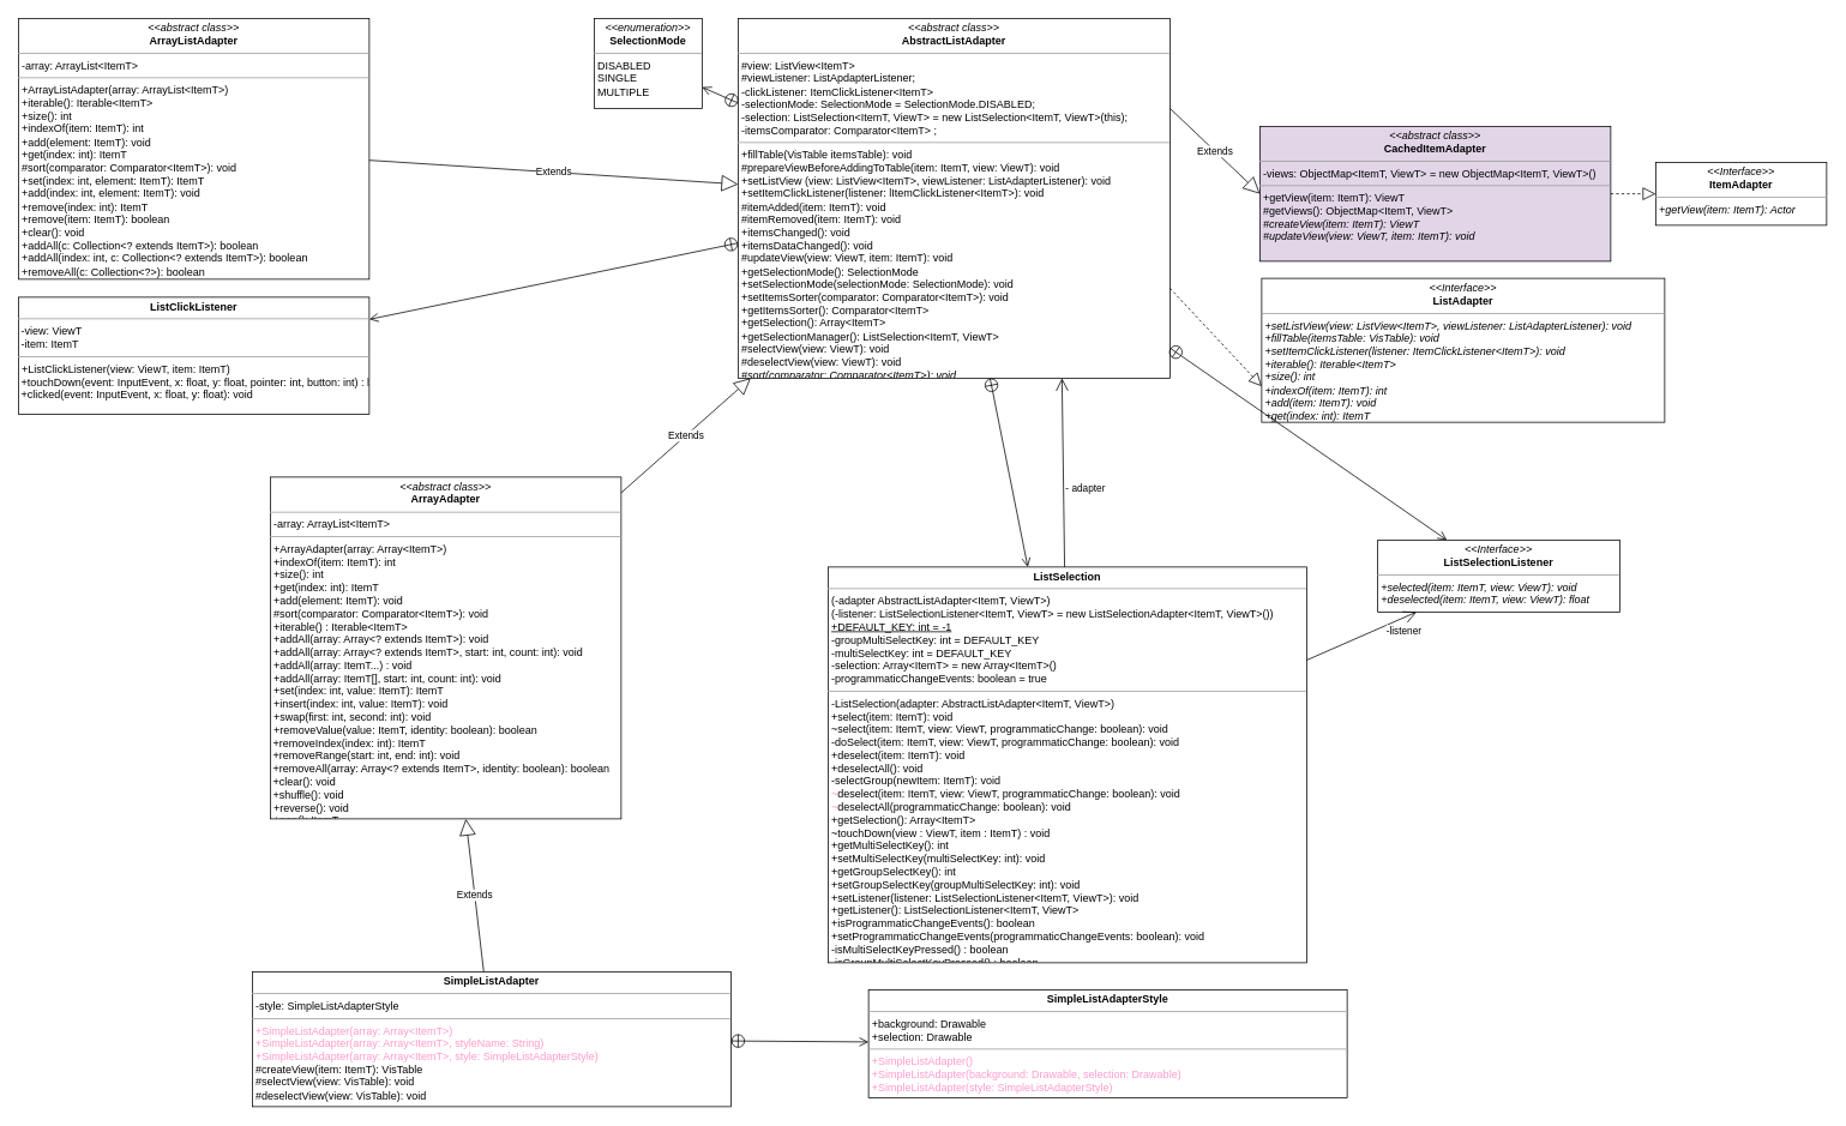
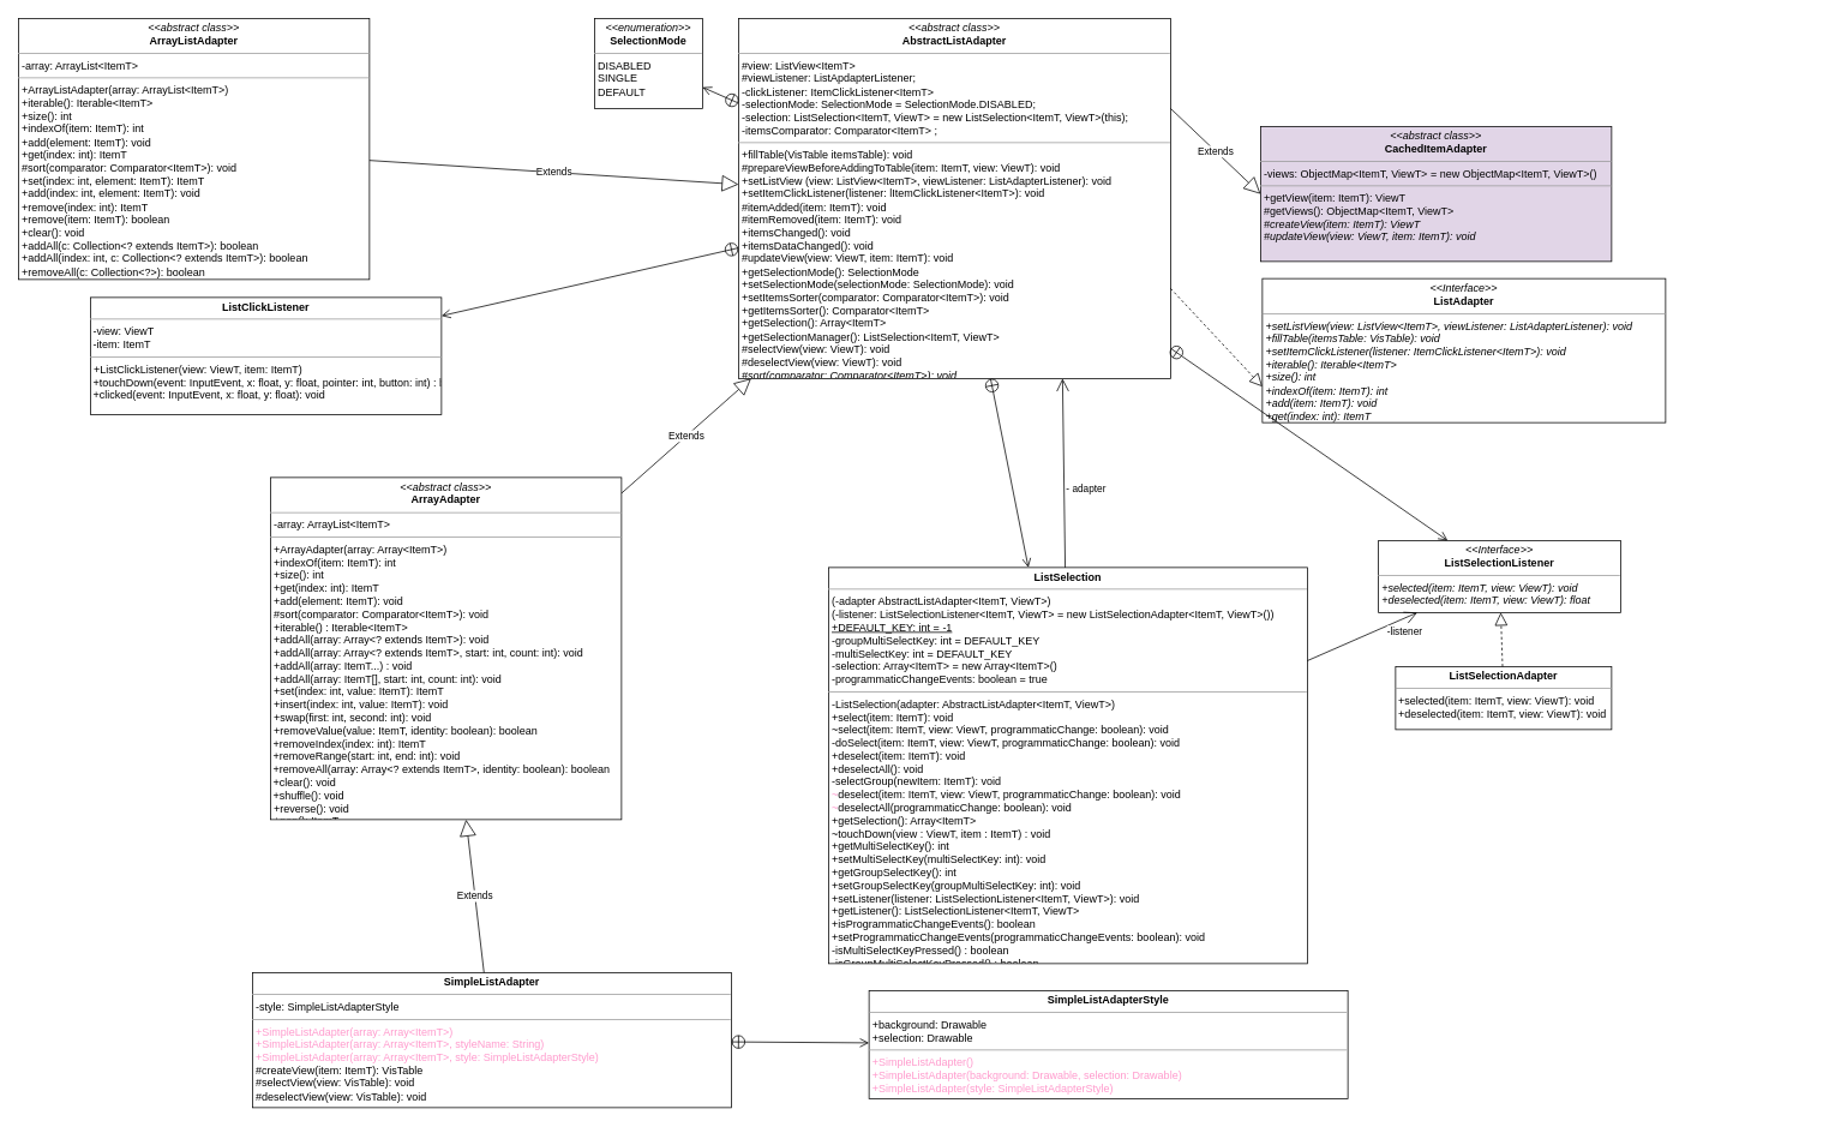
- <mxCell id="17" value="&lt;p style=&quot;margin: 0px ; margin-top: 4px ; text-align: center&quot;&gt;&lt;i&gt;&amp;lt;&amp;lt;enumeration&amp;gt;&amp;gt;&lt;/i&gt;&lt;br&gt;&lt;b&gt;SelectionMode&lt;/b&gt;&lt;/p&gt;&lt;hr size=&quot;1&quot;&gt;&lt;p style=&quot;margin: 0px ; margin-left: 4px&quot;&gt;&lt;span style=&quot;font-size: 12px&quot;&gt;DISABLED&lt;/span&gt;&lt;br&gt;&lt;/p&gt;&lt;p style=&quot;margin: 0px ; margin-left: 4px&quot;&gt;&lt;span style=&quot;font-size: 12px&quot;&gt;SINGLE&lt;br&gt;MULTIPLE&lt;/span&gt;&lt;/p&gt;" style="verticalAlign=top;align=left;overflow=fill;fontSize=12;fontFamily=Helvetica;html=1;" vertex="1" parent="1"><mxGeometry x="660" y="20" width="120" height="100" as="geometry" /></mxCell>
+ <mxCell id="17" value="&lt;p style=&quot;margin: 0px ; margin-top: 4px ; text-align: center&quot;&gt;&lt;i&gt;&amp;lt;&amp;lt;enumeration&amp;gt;&amp;gt;&lt;/i&gt;&lt;br&gt;&lt;b&gt;SelectionMode&lt;/b&gt;&lt;/p&gt;&lt;hr size=&quot;1&quot;&gt;&lt;p style=&quot;margin: 0px ; margin-left: 4px&quot;&gt;&lt;span style=&quot;font-size: 12px&quot;&gt;DISABLED&lt;/span&gt;&lt;br&gt;&lt;/p&gt;&lt;p style=&quot;margin: 0px ; margin-left: 4px&quot;&gt;&lt;span style=&quot;font-size: 12px&quot;&gt;SINGLE&lt;br&gt;DEFAULT&lt;/span&gt;&lt;/p&gt;" style="verticalAlign=top;align=left;overflow=fill;fontSize=12;fontFamily=Helvetica;html=1;" vertex="1" parent="1"><mxGeometry x="660" y="20" width="120" height="100" as="geometry" /></mxCell>
- <mxCell id="7" value="" style="endArrow=block;dashed=1;endFill=0;endSize=12;html=1;exitX=1;exitY=0.5;exitDx=0;exitDy=0;entryX=0;entryY=0.5;entryDx=0;entryDy=0;" edge="1" parent="1" source="3" target="4"><mxGeometry width="160" relative="1" as="geometry"><mxPoint x="1690" y="237" as="sourcePoint" /><mxPoint x="1850" y="237" as="targetPoint" /></mxGeometry></mxCell>
- <mxCell id="4" value="&lt;p style=&quot;margin: 0px ; margin-top: 4px ; text-align: center&quot;&gt;&lt;i&gt;&amp;lt;&amp;lt;Interface&amp;gt;&amp;gt;&lt;/i&gt;&lt;br&gt;&lt;b&gt;ItemAdapter&lt;/b&gt;&lt;/p&gt;&lt;hr size=&quot;1&quot;&gt;&lt;p style=&quot;margin: 0px ; margin-left: 4px&quot;&gt;&lt;span style=&quot;font-size: 12px&quot;&gt;&lt;i&gt;+getView(item: ItemT): Actor&lt;/i&gt;&lt;/span&gt;&lt;br&gt;&lt;/p&gt;" style="verticalAlign=top;align=left;overflow=fill;fontSize=12;fontFamily=Helvetica;html=1;" vertex="1" parent="1"><mxGeometry x="1840" y="180" width="190" height="70" as="geometry" /></mxCell>
- <mxCell id="29" value="&lt;p style=&quot;margin: 0px ; margin-top: 4px ; text-align: center&quot;&gt;&lt;b&gt;ListClickListener&lt;/b&gt;&lt;/p&gt;&lt;hr size=&quot;1&quot;&gt;&lt;span style=&quot;font-size: 12px&quot;&gt;&amp;nbsp;-view: ViewT&lt;/span&gt;&lt;br&gt;&lt;span style=&quot;font-size: 12px&quot;&gt;&amp;nbsp;-item: ItemT&lt;/span&gt;&lt;br&gt;&lt;hr size=&quot;1&quot;&gt;&lt;p style=&quot;margin: 0px ; margin-left: 4px&quot;&gt;&lt;span&gt;+ListClickListener(view: ViewT, item: ItemT)&lt;/span&gt;&lt;br&gt;&lt;/p&gt;&lt;div&gt;&lt;span style=&quot;font-size: 12px&quot;&gt;&amp;nbsp;+touchDown(event: InputEvent, x: float, y: float, pointer: int, button: int) : boolean&lt;/span&gt;&lt;br&gt;&lt;/div&gt;&lt;div&gt;&lt;span style=&quot;font-size: 12px&quot;&gt;&amp;nbsp;+clicked(event: InputEvent, x: float, y: float): void&lt;/span&gt;&lt;br&gt;&lt;/div&gt;" style="verticalAlign=top;align=left;overflow=fill;fontSize=12;fontFamily=Helvetica;html=1;" vertex="1" parent="1"><mxGeometry x="20" y="330" width="390" height="130" as="geometry" /></mxCell>
+ <mxCell id="29" value="&lt;p style=&quot;margin: 0px ; margin-top: 4px ; text-align: center&quot;&gt;&lt;b&gt;ListClickListener&lt;/b&gt;&lt;/p&gt;&lt;hr size=&quot;1&quot;&gt;&lt;span style=&quot;font-size: 12px&quot;&gt;&amp;nbsp;-view: ViewT&lt;/span&gt;&lt;br&gt;&lt;span style=&quot;font-size: 12px&quot;&gt;&amp;nbsp;-item: ItemT&lt;/span&gt;&lt;br&gt;&lt;hr size=&quot;1&quot;&gt;&lt;p style=&quot;margin: 0px ; margin-left: 4px&quot;&gt;&lt;span&gt;+ListClickListener(view: ViewT, item: ItemT)&lt;/span&gt;&lt;br&gt;&lt;/p&gt;&lt;div&gt;&lt;span style=&quot;font-size: 12px&quot;&gt;&amp;nbsp;+touchDown(event: InputEvent, x: float, y: float, pointer: int, button: int) : boolean&lt;/span&gt;&lt;br&gt;&lt;/div&gt;&lt;div&gt;&lt;span style=&quot;font-size: 12px&quot;&gt;&amp;nbsp;+clicked(event: InputEvent, x: float, y: float): void&lt;/span&gt;&lt;br&gt;&lt;/div&gt;" style="verticalAlign=top;align=left;overflow=fill;fontSize=12;fontFamily=Helvetica;html=1;" vertex="1" parent="1"><mxGeometry x="100" y="330" width="390" height="130" as="geometry" /></mxCell>
+ <mxCell id="26" value="" style="endArrow=block;dashed=1;endFill=0;endSize=12;html=1;fontFamily=Helvetica;fontColor=#000000;" edge="1" parent="1" source="25" target="23"><mxGeometry width="160" relative="1" as="geometry"><mxPoint x="1550" y="810" as="sourcePoint" /><mxPoint x="1710" y="810" as="targetPoint" /></mxGeometry></mxCell>
+ <mxCell id="25" value="&lt;p style=&quot;margin: 0px ; margin-top: 4px ; text-align: center&quot;&gt;&lt;b&gt;ListSelectionAdapter&lt;/b&gt;&lt;/p&gt;&lt;hr size=&quot;1&quot;&gt;&lt;p style=&quot;margin: 0px ; margin-left: 4px&quot;&gt;&lt;/p&gt;&lt;span style=&quot;font-size: 12px&quot;&gt;&amp;nbsp;+selected(item: ItemT, view: ViewT): void&lt;/span&gt;&lt;br&gt;&lt;span style=&quot;font-size: 12px&quot;&gt;&amp;nbsp;+deselected(item: ItemT, view: ViewT): void&lt;/span&gt;&lt;p style=&quot;margin: 0px ; margin-left: 4px&quot;&gt;&lt;br&gt;&lt;/p&gt;&lt;div&gt;&lt;font color=&quot;#ff99cc&quot;&gt;&lt;br&gt;&lt;/font&gt;&lt;/div&gt;" style="verticalAlign=top;align=left;overflow=fill;fontSize=12;fontFamily=Helvetica;html=1;" vertex="1" parent="1"><mxGeometry x="1550" y="740" width="240" height="70" as="geometry" /></mxCell>
